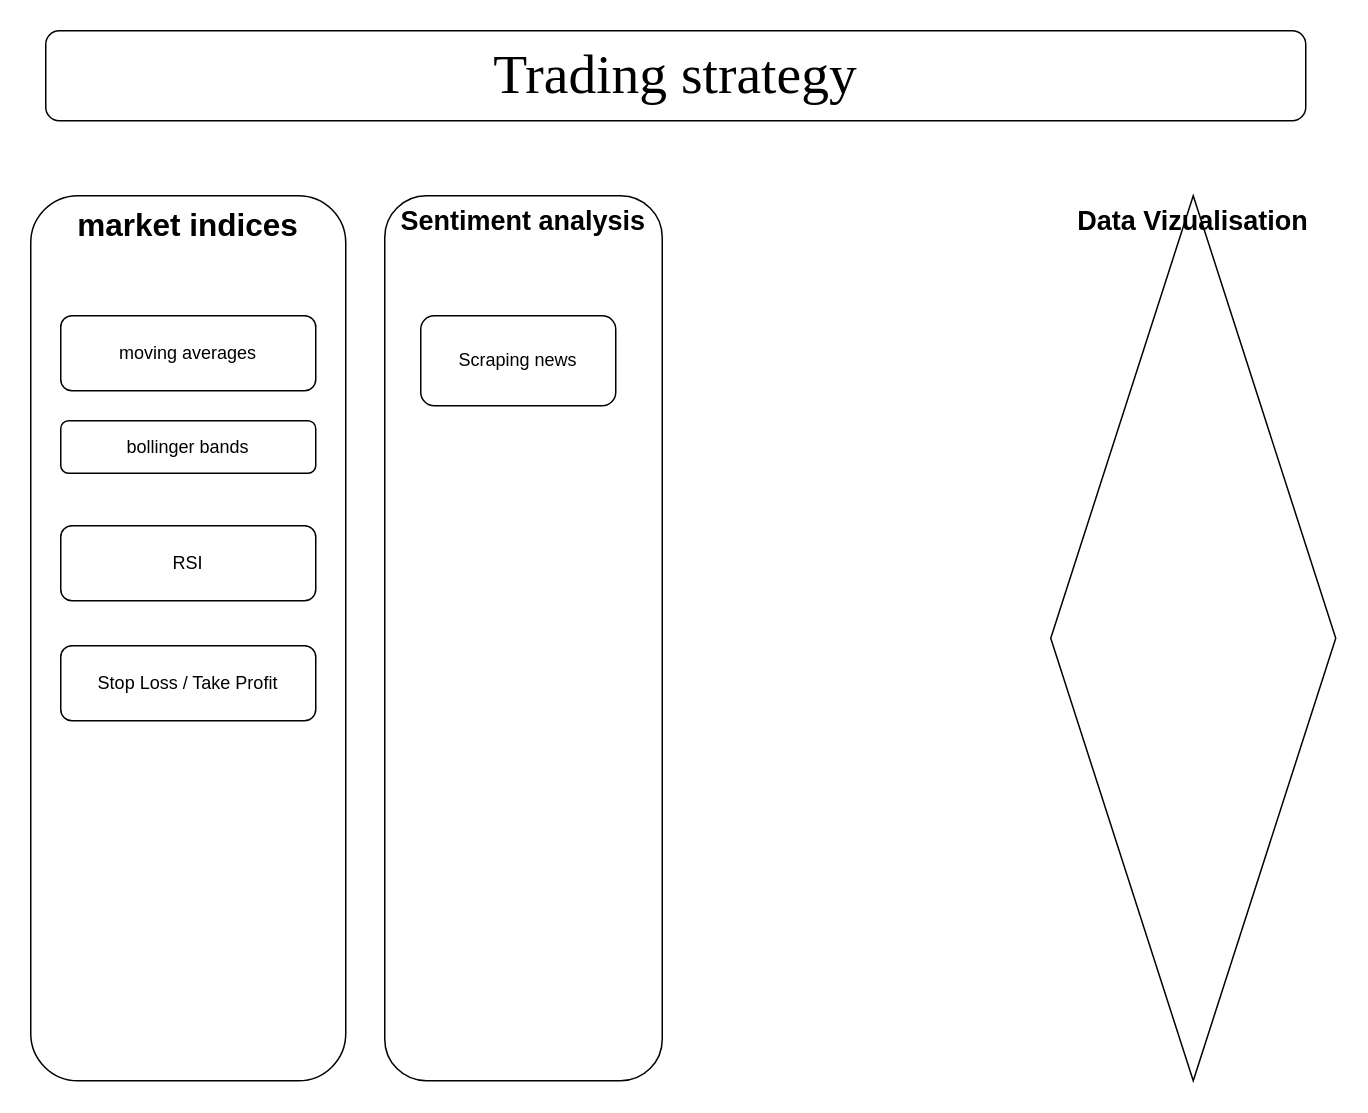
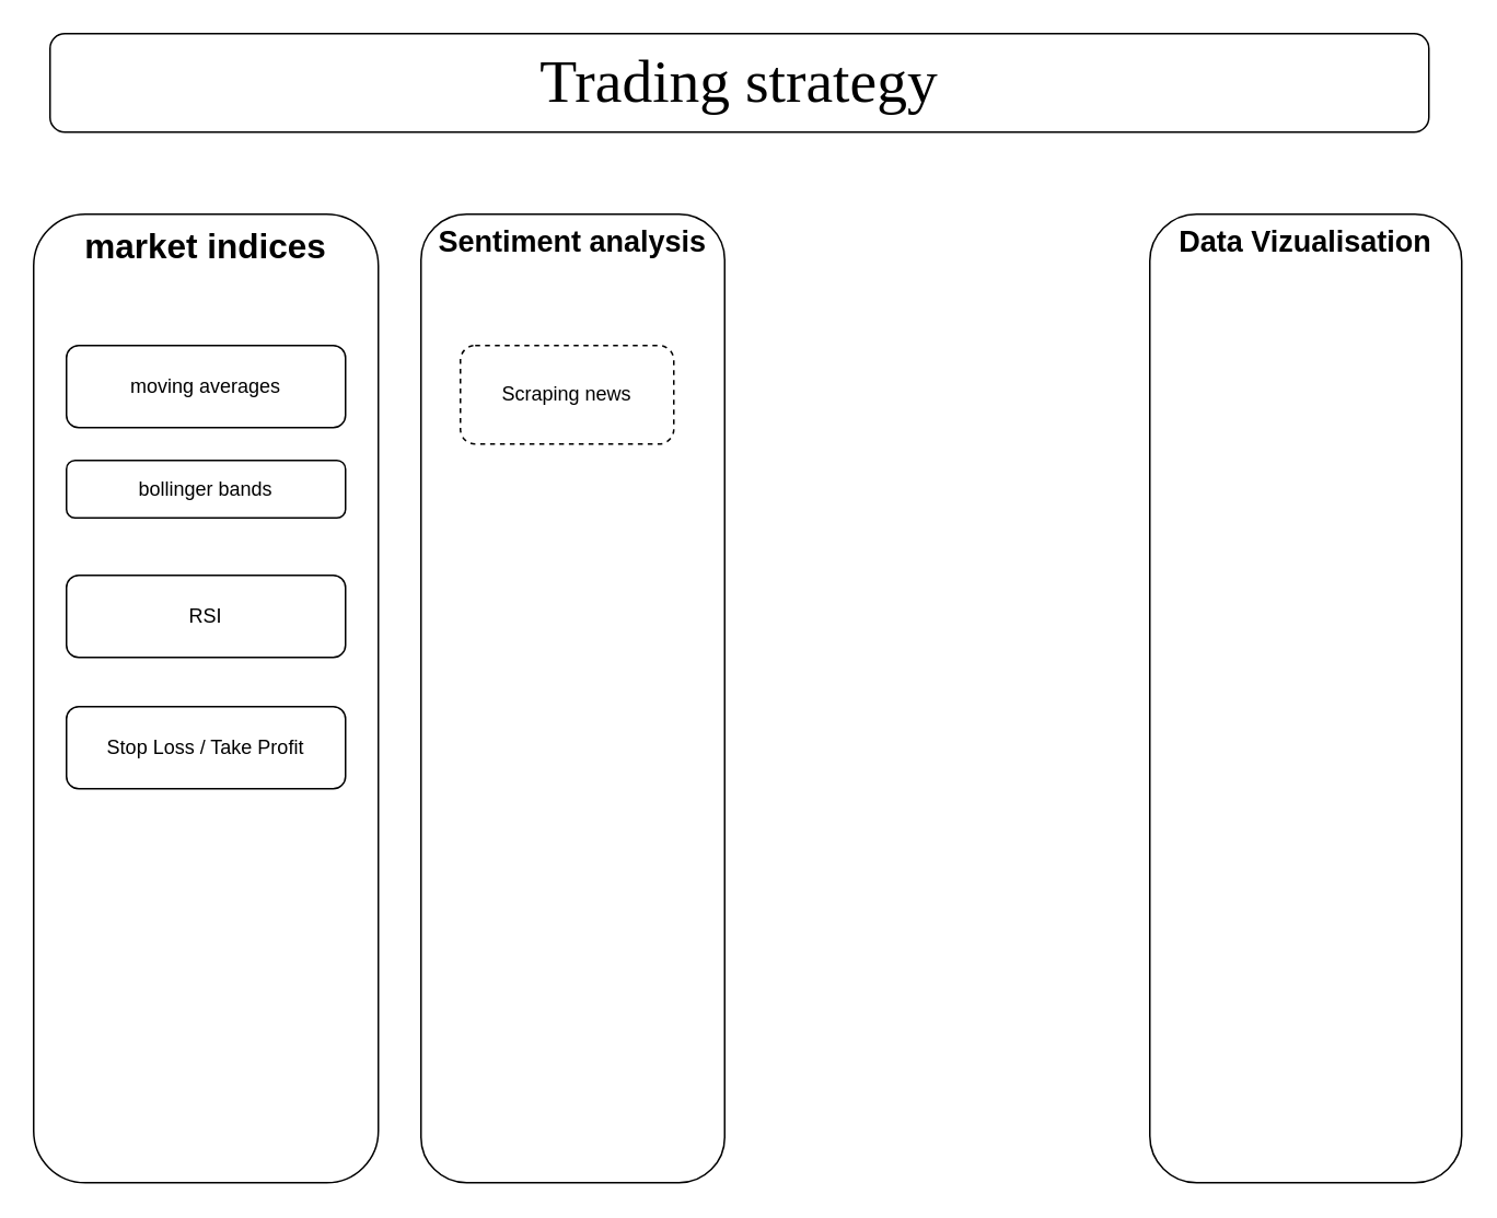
- <mxCell id="11" value="Scraping news" style="rounded=1;whiteSpace=wrap;html=1;" vertex="1" parent="1"><mxGeometry x="280" y="210" width="130" height="60" as="geometry" /></mxCell>
+ <mxCell id="11" value="Scraping news" style="rounded=1;whiteSpace=wrap;html=1;dashed=1;" vertex="1" parent="1"><mxGeometry x="280" y="210" width="130" height="60" as="geometry" /></mxCell>
- <mxCell id="4" value="Data Vizualisation" style="rhombus;whiteSpace=wrap;html=1;verticalAlign=top;fontStyle=1;fontSize=18;" vertex="1" parent="1"><mxGeometry x="700" y="130" width="190" height="590" as="geometry" /></mxCell>
+ <mxCell id="4" value="Data Vizualisation" style="rounded=1;whiteSpace=wrap;html=1;verticalAlign=top;fontStyle=1;fontSize=18;" vertex="1" parent="1"><mxGeometry x="700" y="130" width="190" height="590" as="geometry" /></mxCell>
